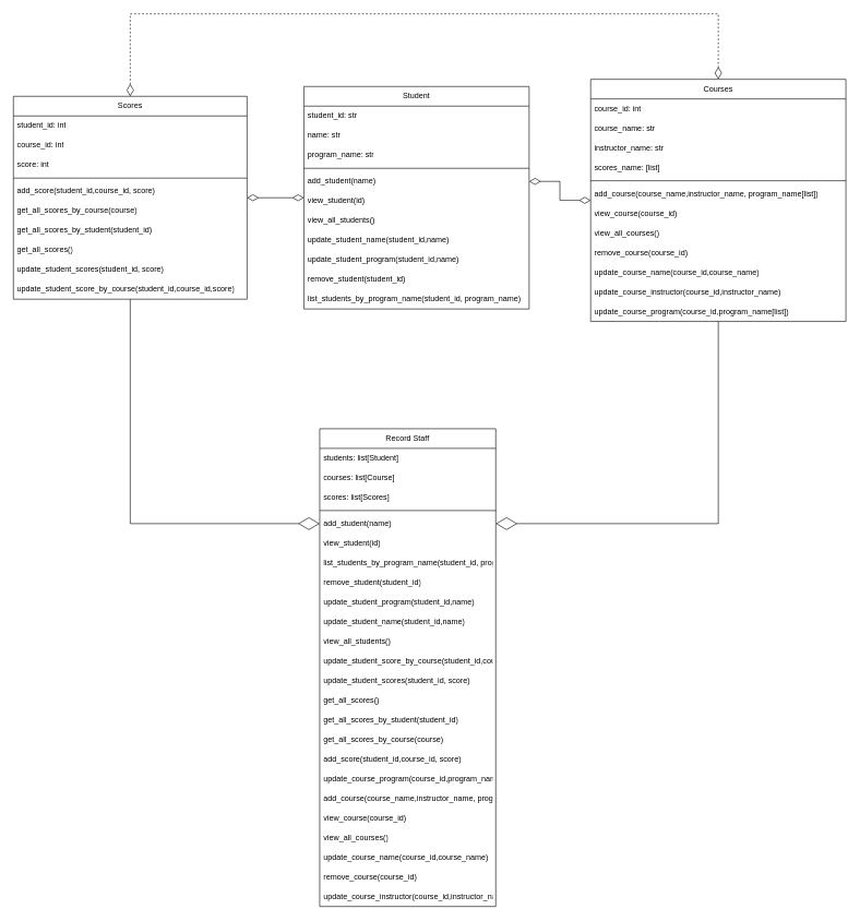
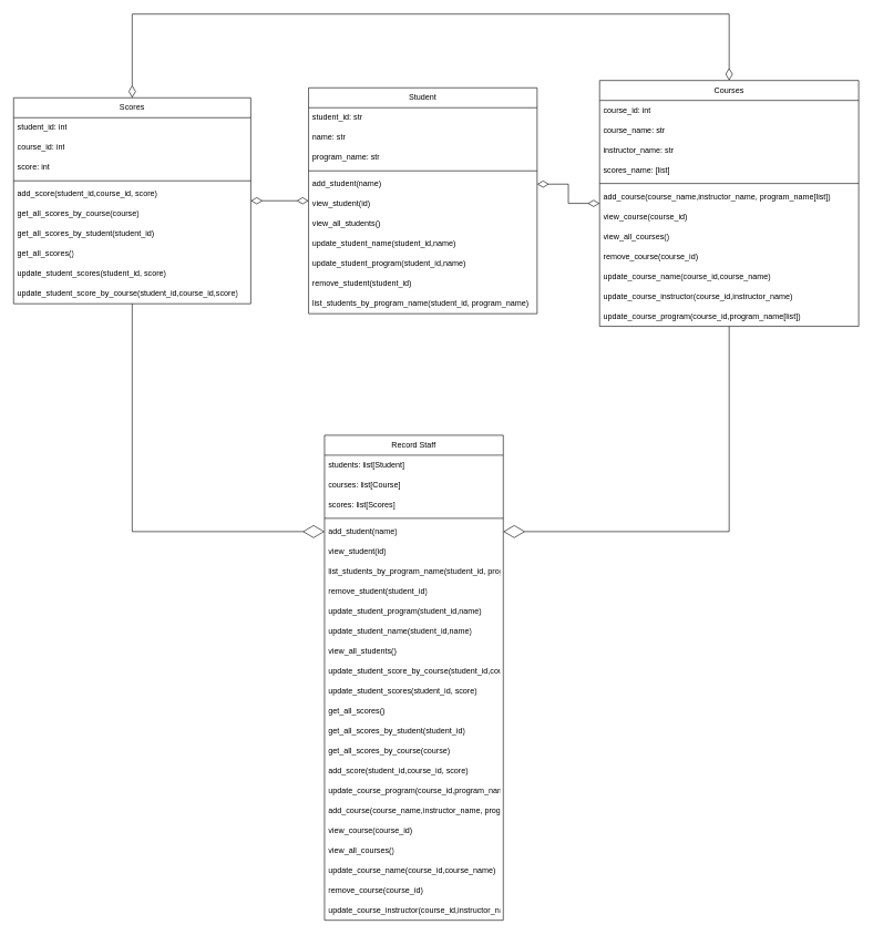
- <mxCell id="3" style="edgeStyle=orthogonalEdgeStyle;rounded=0;orthogonalLoop=1;jettySize=auto;html=1;entryX=0.5;entryY=0;entryDx=0;entryDy=0;exitX=0.5;exitY=0;exitDx=0;exitDy=0;startArrow=diamondThin;startFill=0;endArrow=diamondThin;endFill=0;endSize=16;startSize=16;dashed=1;" edge="1" parent="1" source="4" target="40"><mxGeometry relative="1" as="geometry"><Array as="points"><mxPoint x="199" y="20" /><mxPoint x="1097" y="20" /></Array></mxGeometry></mxCell>
+ <mxCell id="3" style="edgeStyle=orthogonalEdgeStyle;rounded=0;orthogonalLoop=1;jettySize=auto;html=1;entryX=0.5;entryY=0;entryDx=0;entryDy=0;exitX=0.5;exitY=0;exitDx=0;exitDy=0;startArrow=diamondThin;startFill=0;endArrow=diamondThin;endFill=0;endSize=16;startSize=16;" edge="1" parent="1" source="4" target="40"><mxGeometry relative="1" as="geometry"><Array as="points"><mxPoint x="199" y="20" /><mxPoint x="1097" y="20" /></Array></mxGeometry></mxCell>
